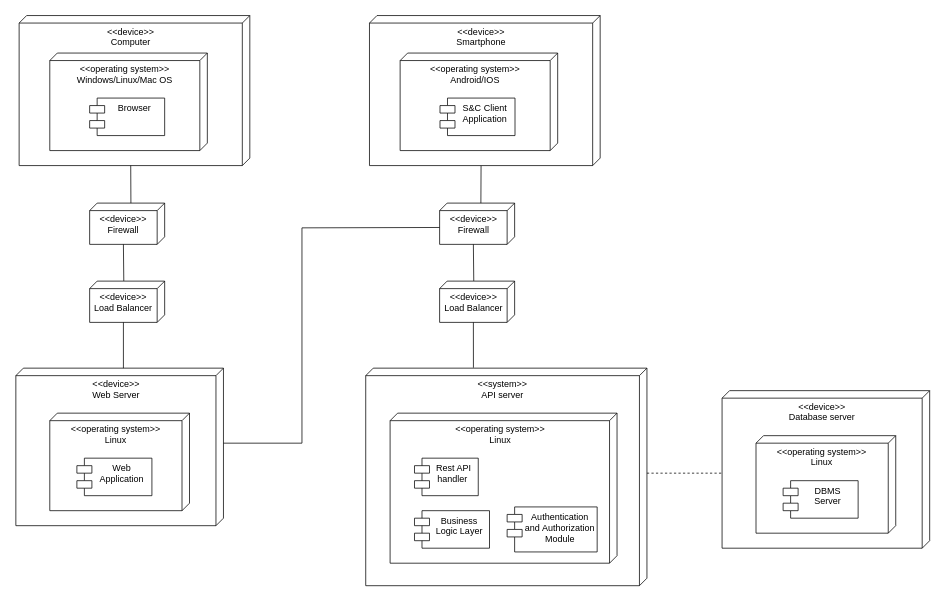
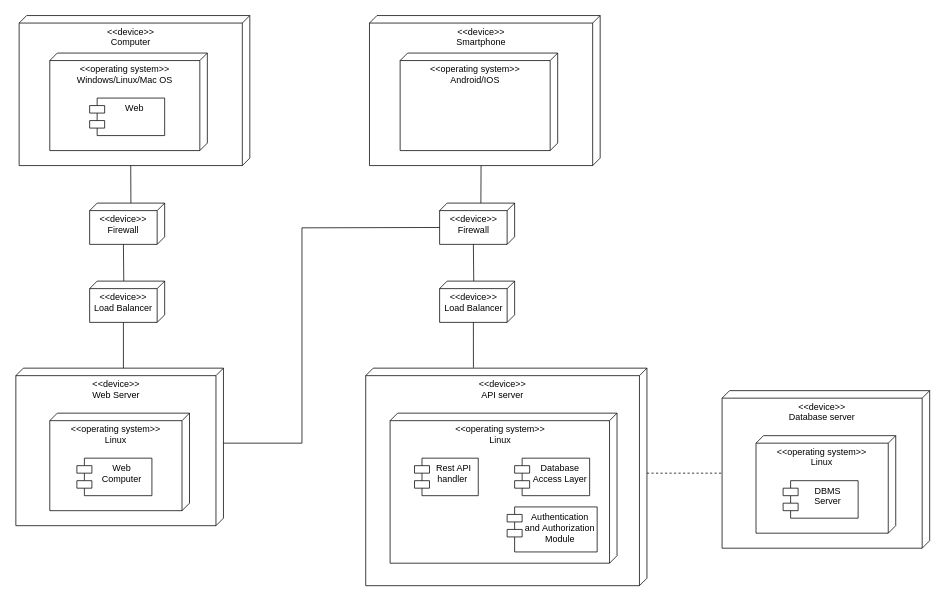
- <mxCell id="4" value="Browser" style="shape=module;align=left;spacingLeft=20;align=center;verticalAlign=top;whiteSpace=wrap;html=1;fontStyle=0" vertex="1" parent="1"><mxGeometry x="119" y="130" width="100" height="50" as="geometry" /></mxCell>
+ <mxCell id="4" value="Web" style="shape=module;align=left;spacingLeft=20;align=center;verticalAlign=top;whiteSpace=wrap;html=1;fontStyle=0" vertex="1" parent="1"><mxGeometry x="119" y="130" width="100" height="50" as="geometry" /></mxCell>
- <mxCell id="31" value="S&amp;amp;C Client Application" style="shape=module;align=left;spacingLeft=20;align=center;verticalAlign=top;whiteSpace=wrap;html=1;fontStyle=0" vertex="1" parent="1"><mxGeometry x="586" y="130" width="100" height="50" as="geometry" /></mxCell>
- <mxCell id="18" value="&amp;lt;&amp;lt;system&amp;gt;&amp;gt;&lt;br&gt;API server" style="verticalAlign=top;align=center;spacingTop=8;spacingLeft=2;spacingRight=12;shape=cube;size=10;direction=south;fontStyle=0;html=1;whiteSpace=wrap;" vertex="1" parent="1"><mxGeometry x="487" y="490" width="374.87" height="290" as="geometry" /></mxCell>
+ <mxCell id="18" value="&amp;lt;&amp;lt;device&amp;gt;&amp;gt;&lt;br&gt;API server" style="verticalAlign=top;align=center;spacingTop=8;spacingLeft=2;spacingRight=12;shape=cube;size=10;direction=south;fontStyle=0;html=1;whiteSpace=wrap;" vertex="1" parent="1"><mxGeometry x="487" y="490" width="374.87" height="290" as="geometry" /></mxCell>
- <mxCell id="15" value="Web Application" style="shape=module;align=left;spacingLeft=20;align=center;verticalAlign=top;whiteSpace=wrap;html=1;fontStyle=0" vertex="1" parent="1"><mxGeometry x="101.99" y="610" width="100" height="50" as="geometry" /></mxCell>
+ <mxCell id="15" value="Web Computer" style="shape=module;align=left;spacingLeft=20;align=center;verticalAlign=top;whiteSpace=wrap;html=1;fontStyle=0" vertex="1" parent="1"><mxGeometry x="101.99" y="610" width="100" height="50" as="geometry" /></mxCell>
+ <mxCell id="23" value="Database Access Layer" style="shape=module;align=left;spacingLeft=20;align=center;verticalAlign=top;whiteSpace=wrap;html=1;fontStyle=0" vertex="1" parent="1"><mxGeometry x="685.5" y="610" width="100" height="50" as="geometry" /></mxCell>
- <mxCell id="22" value="Business &lt;br&gt;Logic Layer" style="shape=module;align=left;spacingLeft=20;align=center;verticalAlign=top;whiteSpace=wrap;html=1;fontStyle=0" vertex="1" parent="1"><mxGeometry x="552" y="680" width="100" height="50" as="geometry" /></mxCell>
